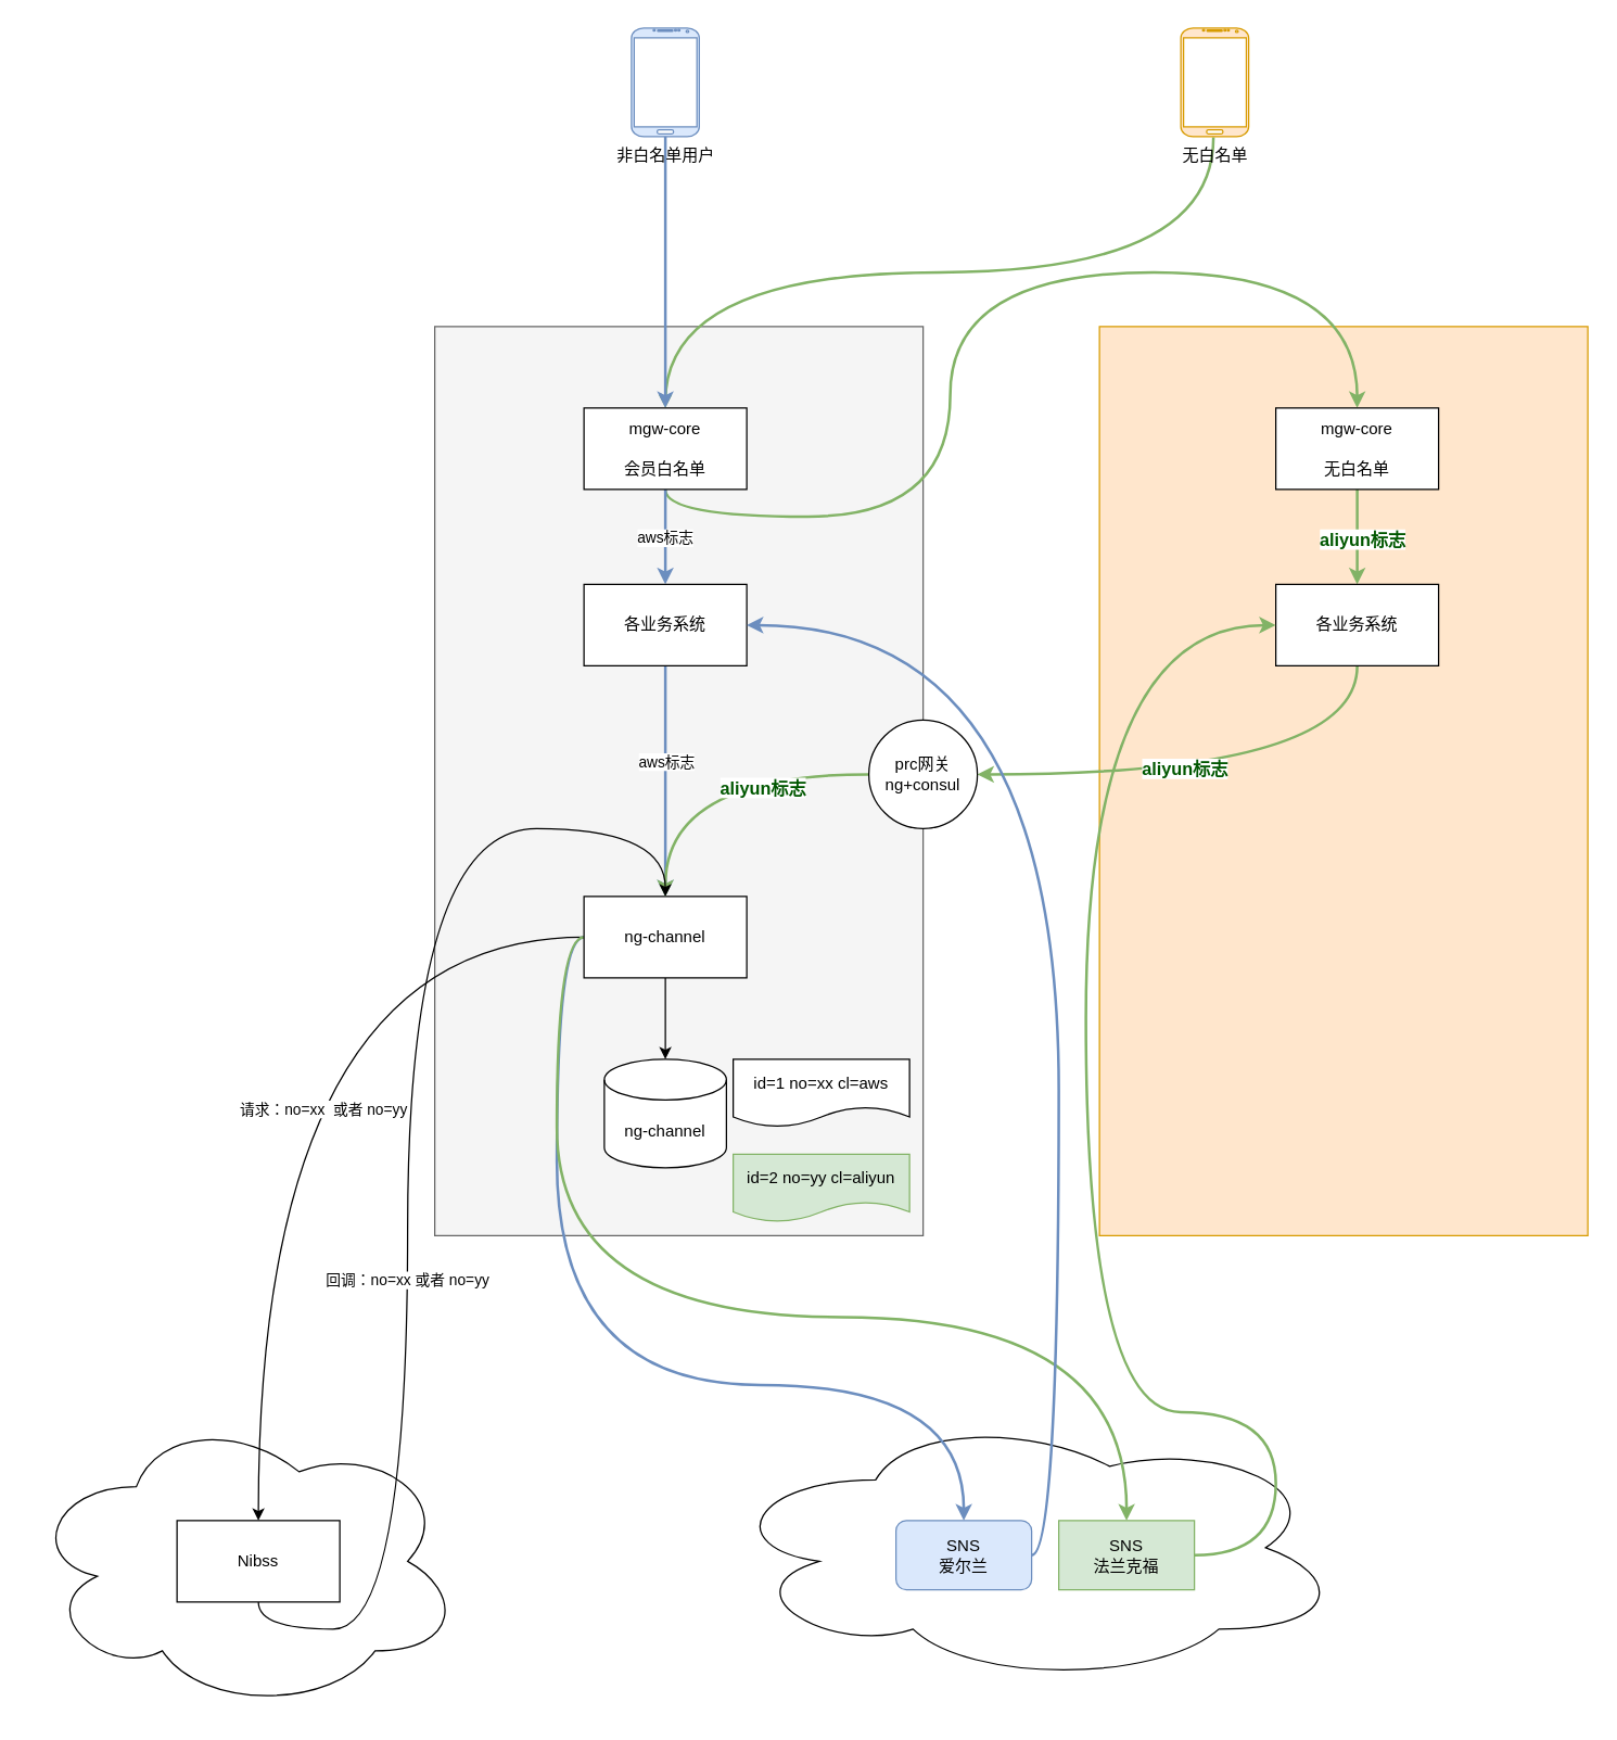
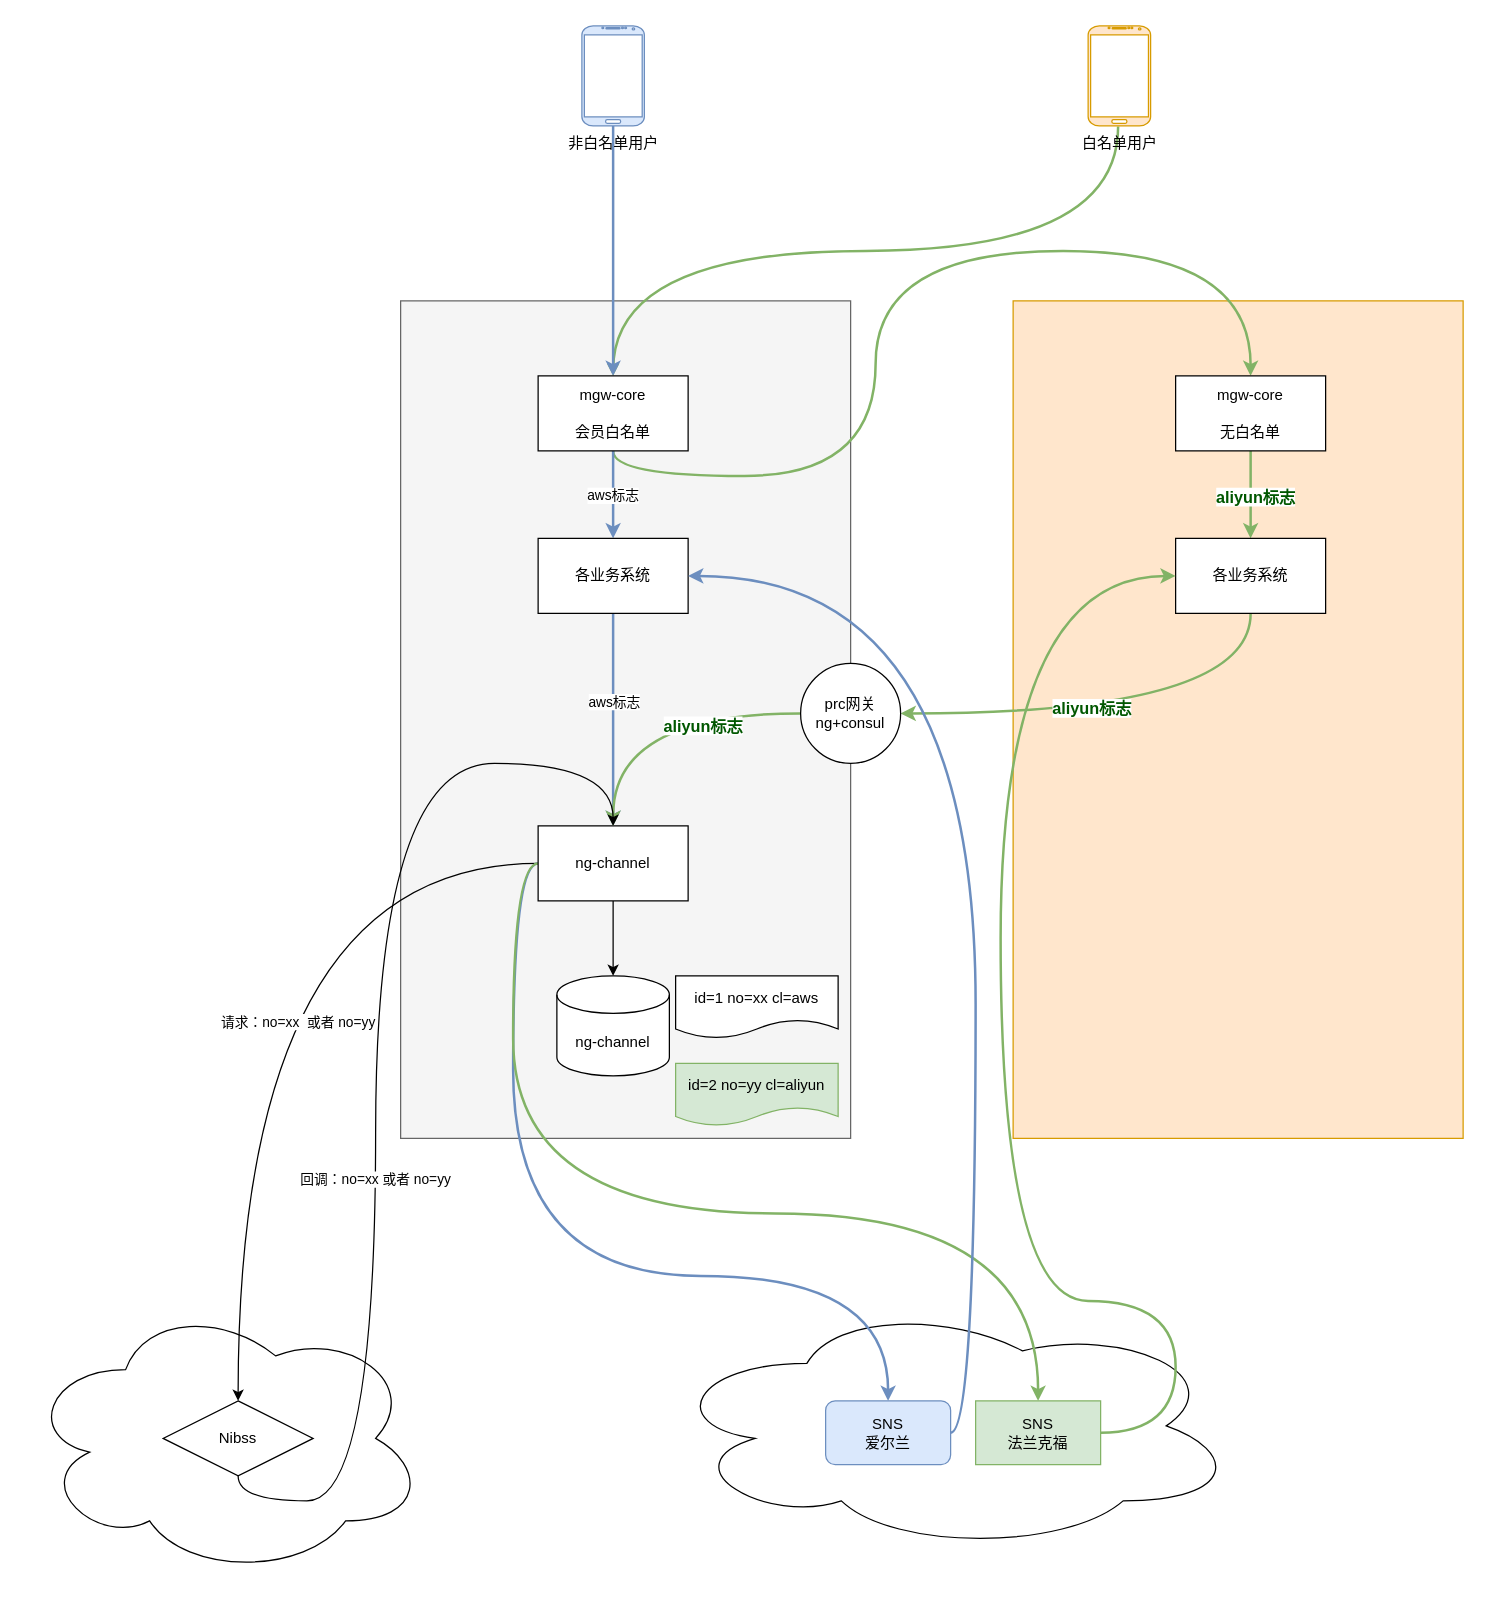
- <mxCell id="5" value="无白名单" style="verticalLabelPosition=bottom;verticalAlign=top;html=1;shadow=0;dashed=0;strokeWidth=1;shape=mxgraph.android.phone2;strokeColor=#d79b00;fillColor=#ffe6cc;" vertex="1" parent="1"><mxGeometry x="870" y="20" width="50" height="80" as="geometry" /></mxCell>
+ <mxCell id="5" value="白名单用户" style="verticalLabelPosition=bottom;verticalAlign=top;html=1;shadow=0;dashed=0;strokeWidth=1;shape=mxgraph.android.phone2;strokeColor=#d79b00;fillColor=#ffe6cc;" vertex="1" parent="1"><mxGeometry x="870" y="20" width="50" height="80" as="geometry" /></mxCell>
- <mxCell id="37" value="Nibss" style="rounded=0;whiteSpace=wrap;html=1;" vertex="1" parent="1"><mxGeometry x="130" y="1120" width="120" height="60" as="geometry" /></mxCell>
+ <mxCell id="37" value="Nibss" style="rhombus;whiteSpace=wrap;html=1;" vertex="1" parent="1"><mxGeometry x="130" y="1120" width="120" height="60" as="geometry" /></mxCell>
